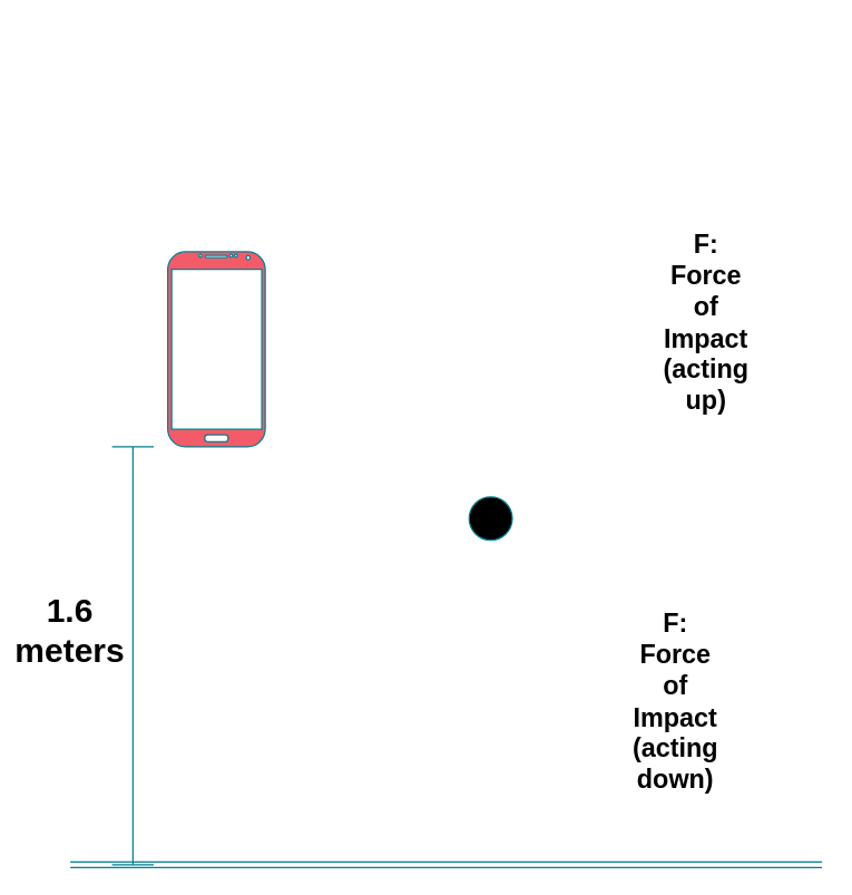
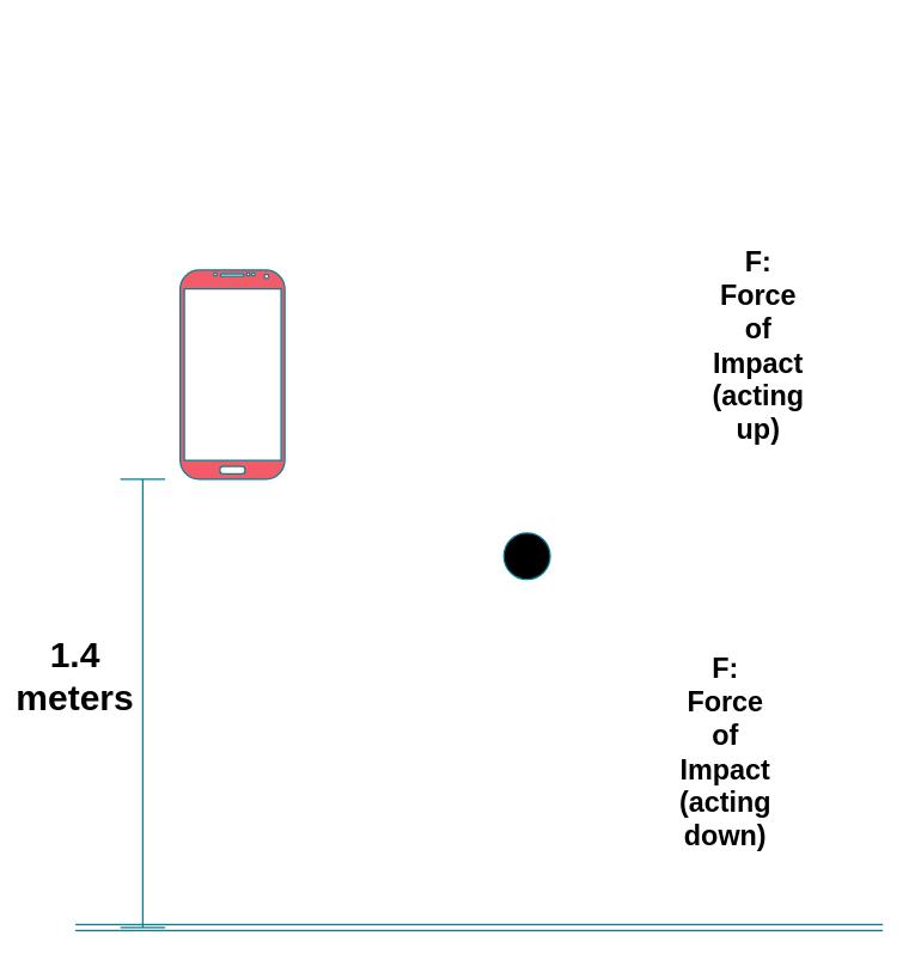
- <mxCell id="7" value="&lt;h2&gt;&lt;span style=&quot;color: rgb(0, 0, 0);&quot;&gt;&lt;b&gt;1.6 meters&lt;/b&gt;&lt;/span&gt;&lt;/h2&gt;" style="text;strokeColor=none;fillColor=none;html=1;align=center;verticalAlign=middle;whiteSpace=wrap;rounded=0;fontSize=16;fontColor=#E4FDE1;" vertex="1" parent="1"><mxGeometry x="20" y="437" width="60" height="30" as="geometry" /></mxCell>
+ <mxCell id="7" value="&lt;h2&gt;&lt;span style=&quot;color: rgb(0, 0, 0);&quot;&gt;&lt;b&gt;1.4 meters&lt;/b&gt;&lt;/span&gt;&lt;/h2&gt;" style="text;strokeColor=none;fillColor=none;html=1;align=center;verticalAlign=middle;whiteSpace=wrap;rounded=0;fontSize=16;fontColor=#E4FDE1;" vertex="1" parent="1"><mxGeometry x="20" y="437" width="60" height="30" as="geometry" /></mxCell>
